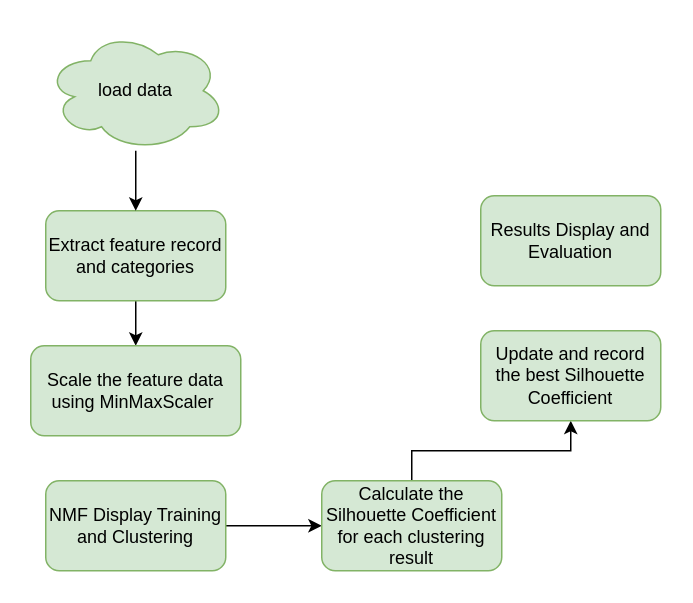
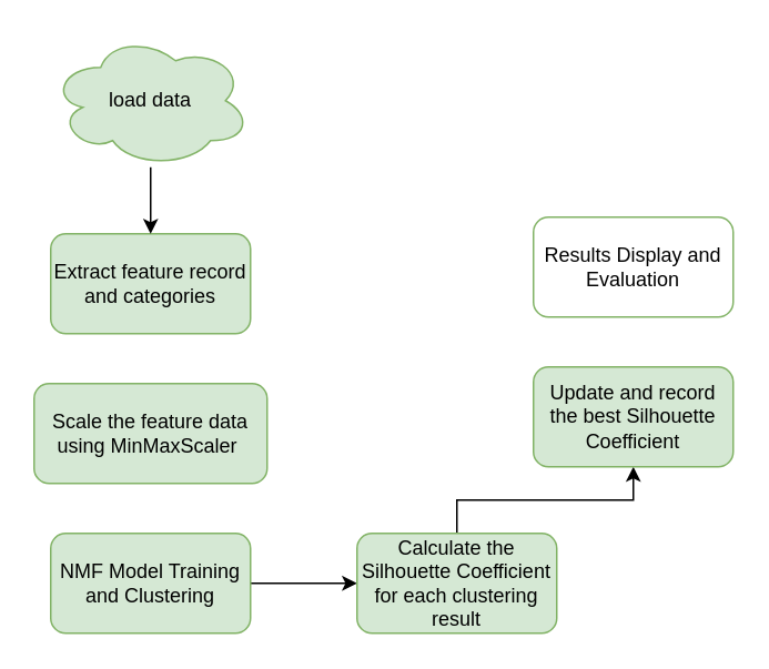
- <mxCell id="12" value="Results Display and Evaluation" style="rounded=1;whiteSpace=wrap;html=1;fillColor=#d5e8d4;strokeColor=#82b366;" vertex="1" parent="1"><mxGeometry x="320" y="130" width="120" height="60" as="geometry" /></mxCell>
+ <mxCell id="12" value="Results Display and Evaluation" style="rounded=1;whiteSpace=wrap;html=1;fillColor=#ffffff;strokeColor=#82b366;" vertex="1" parent="1"><mxGeometry x="320" y="130" width="120" height="60" as="geometry" /></mxCell>
- <mxCell id="2" style="edgeStyle=orthogonalEdgeStyle;rounded=0;orthogonalLoop=1;jettySize=auto;html=1;exitX=0.5;exitY=1;exitDx=0;exitDy=0;" edge="1" parent="1" source="3" target="6"><mxGeometry relative="1" as="geometry"><mxPoint x="90" y="220" as="targetPoint" /></mxGeometry></mxCell>
- <mxCell id="8" value="NMF Display Training and Clustering" style="rounded=1;whiteSpace=wrap;html=1;fillColor=#d5e8d4;strokeColor=#82b366;" vertex="1" parent="1"><mxGeometry x="30" y="320" width="120" height="60" as="geometry" /></mxCell>
+ <mxCell id="8" value="NMF Model Training and Clustering" style="rounded=1;whiteSpace=wrap;html=1;fillColor=#d5e8d4;strokeColor=#82b366;" vertex="1" parent="1"><mxGeometry x="30" y="320" width="120" height="60" as="geometry" /></mxCell>
